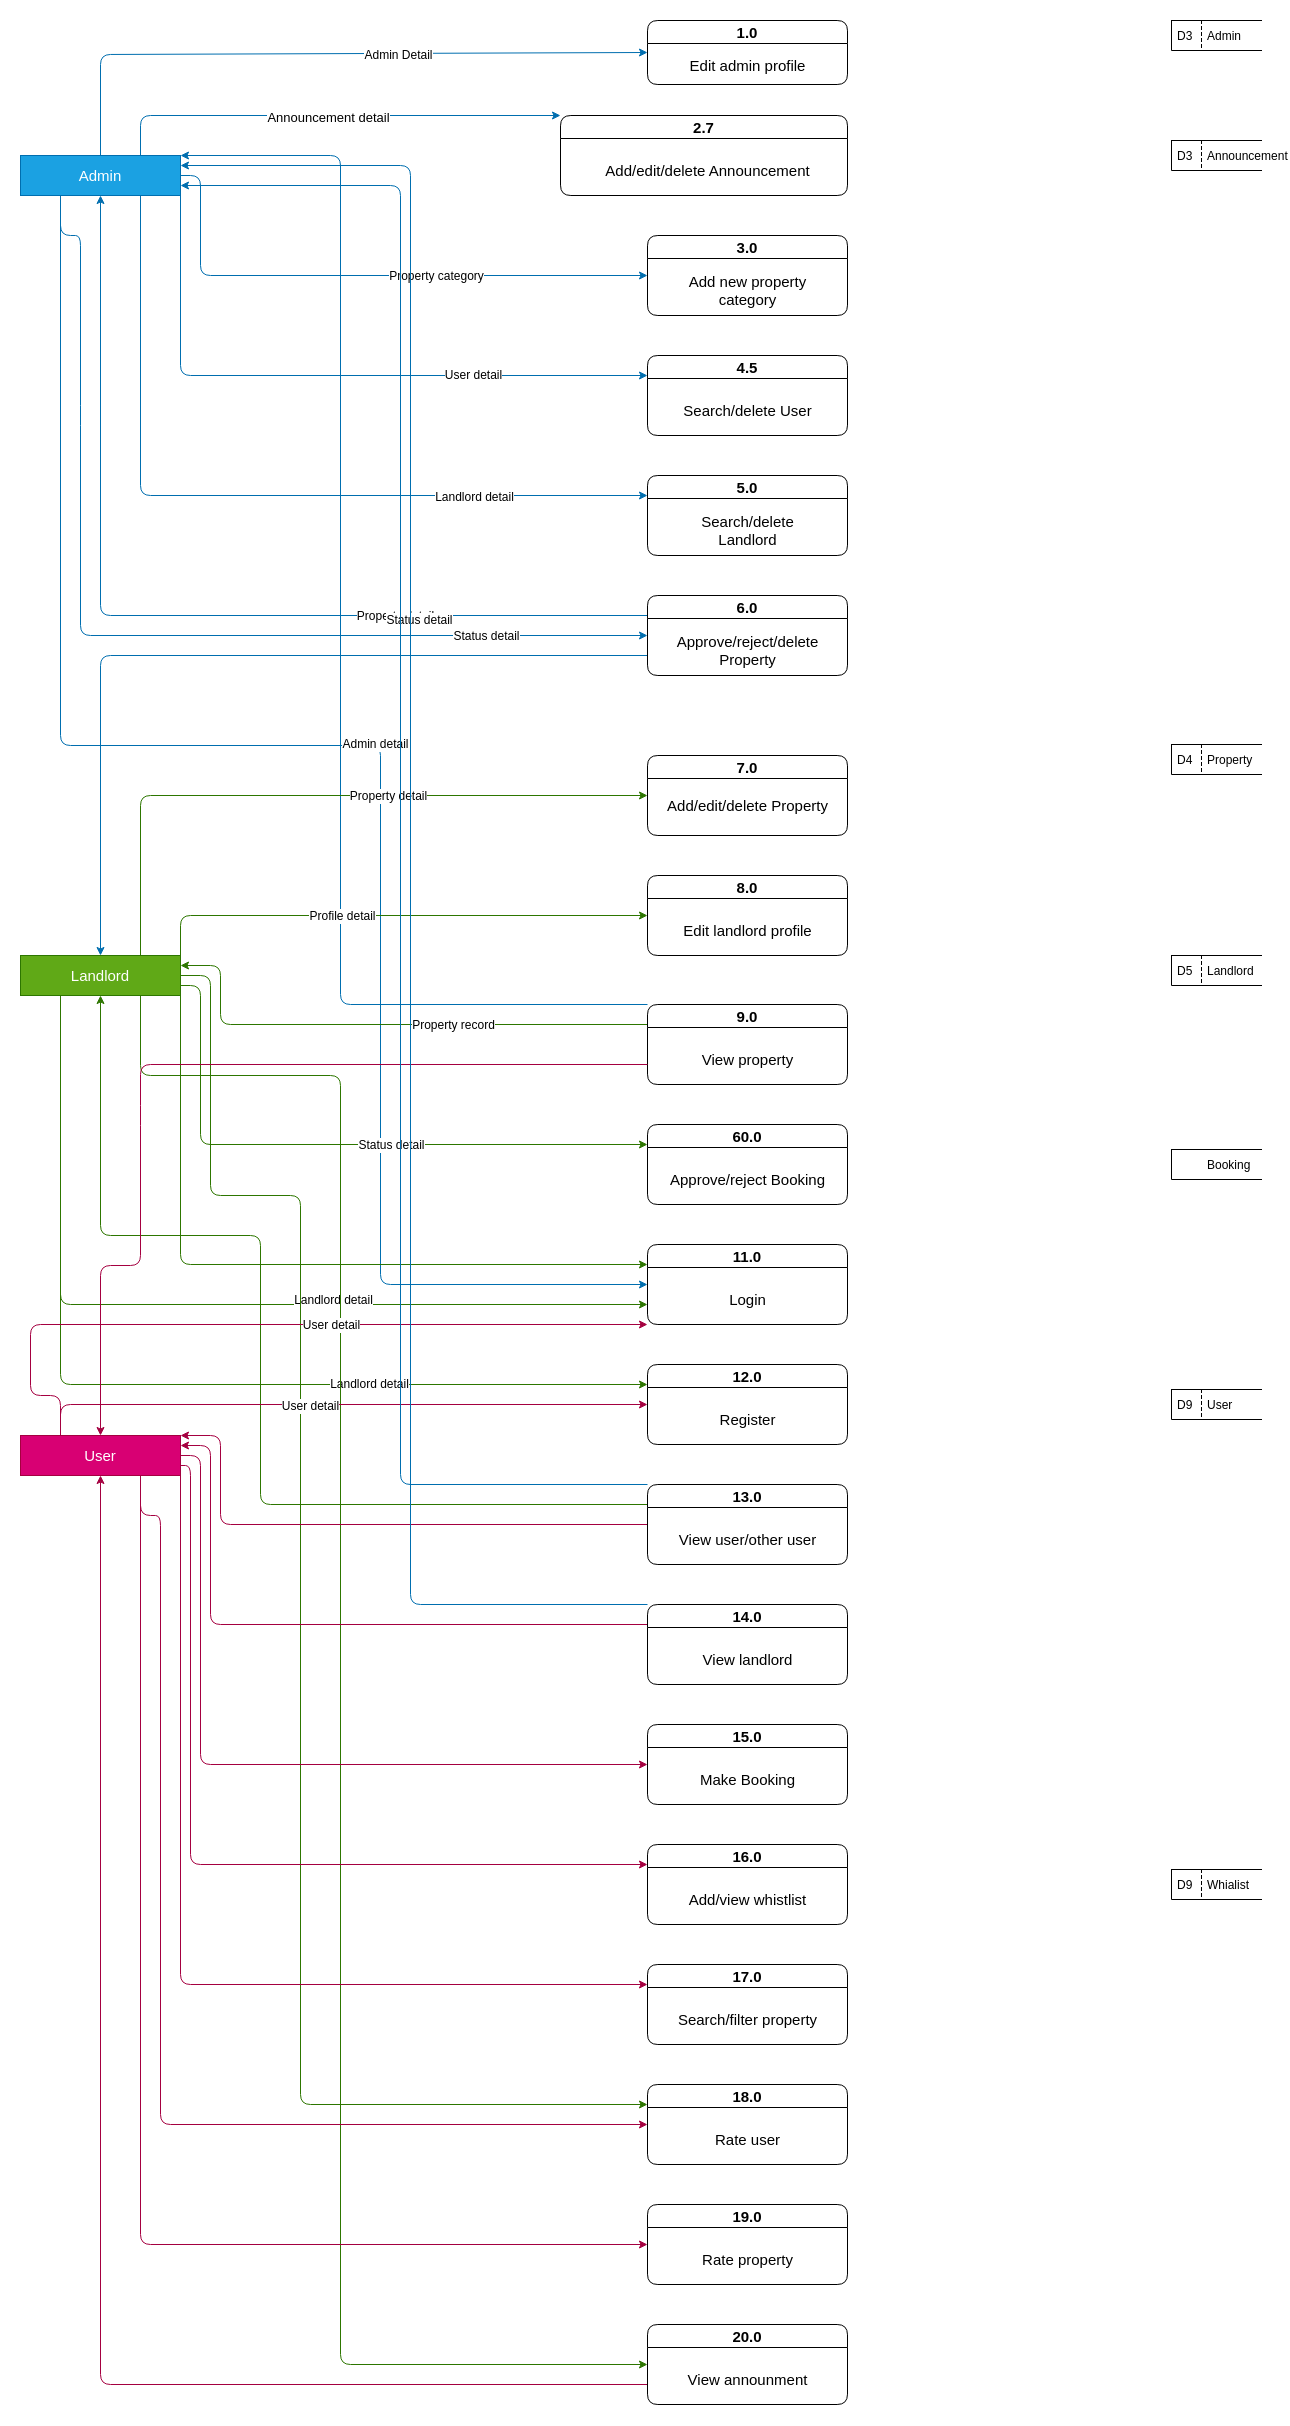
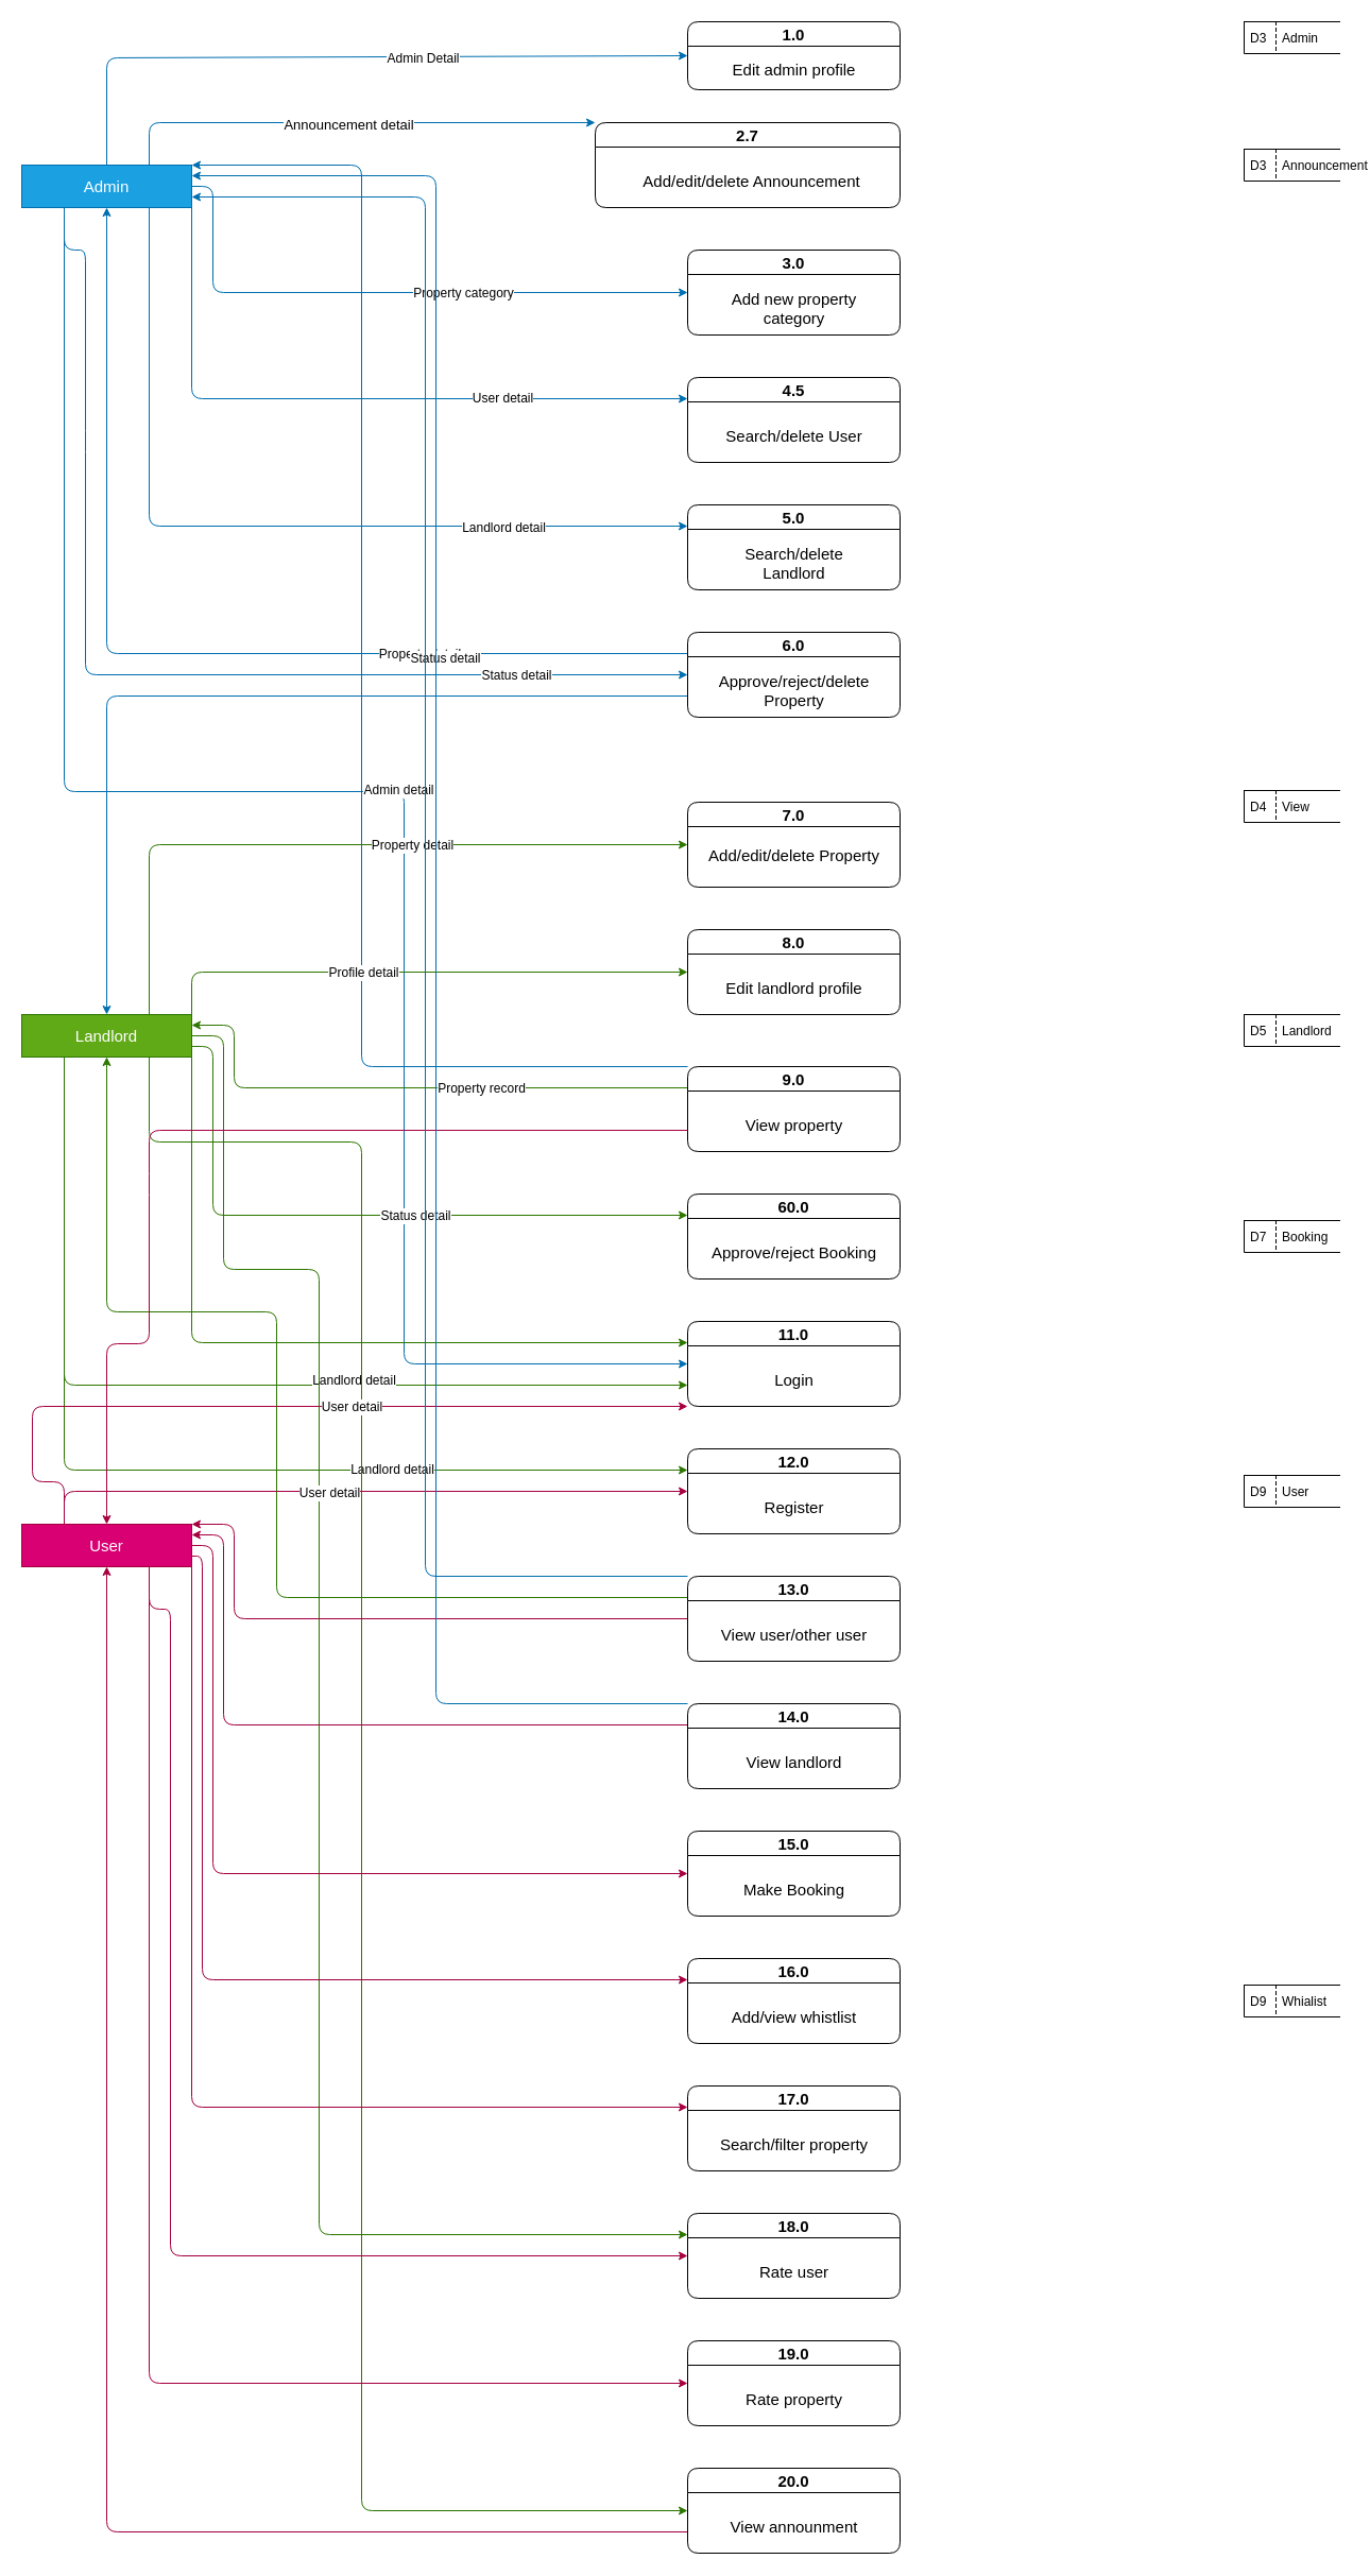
- <mxCell id="101" value="Property" style="shape=partialRectangle;fillColor=none;align=left;verticalAlign=middle;strokeColor=default;spacingLeft=34;rotatable=0;points=[[0,0.5],[1,0.5]];portConstraint=eastwest;dropTarget=0;strokeWidth=1;perimeterSpacing=1;right=0;" parent="1" vertex="1"><mxGeometry x="1171" y="744" width="90" height="30" as="geometry" /></mxCell>
+ <mxCell id="101" value="View" style="shape=partialRectangle;fillColor=none;align=left;verticalAlign=middle;strokeColor=default;spacingLeft=34;rotatable=0;points=[[0,0.5],[1,0.5]];portConstraint=eastwest;dropTarget=0;strokeWidth=1;perimeterSpacing=1;right=0;" parent="1" vertex="1"><mxGeometry x="1171" y="744" width="90" height="30" as="geometry" /></mxCell>
+ <mxCell id="98" value="D7" style="shape=partialRectangle;top=0;left=0;bottom=0;fillColor=none;stokeWidth=1;dashed=1;align=left;verticalAlign=middle;spacingLeft=4;spacingRight=4;overflow=hidden;rotatable=0;points=[];portConstraint=eastwest;part=1;strokeColor=default;" parent="97" vertex="1" connectable="0"><mxGeometry width="30" height="30" as="geometry" /></mxCell>
